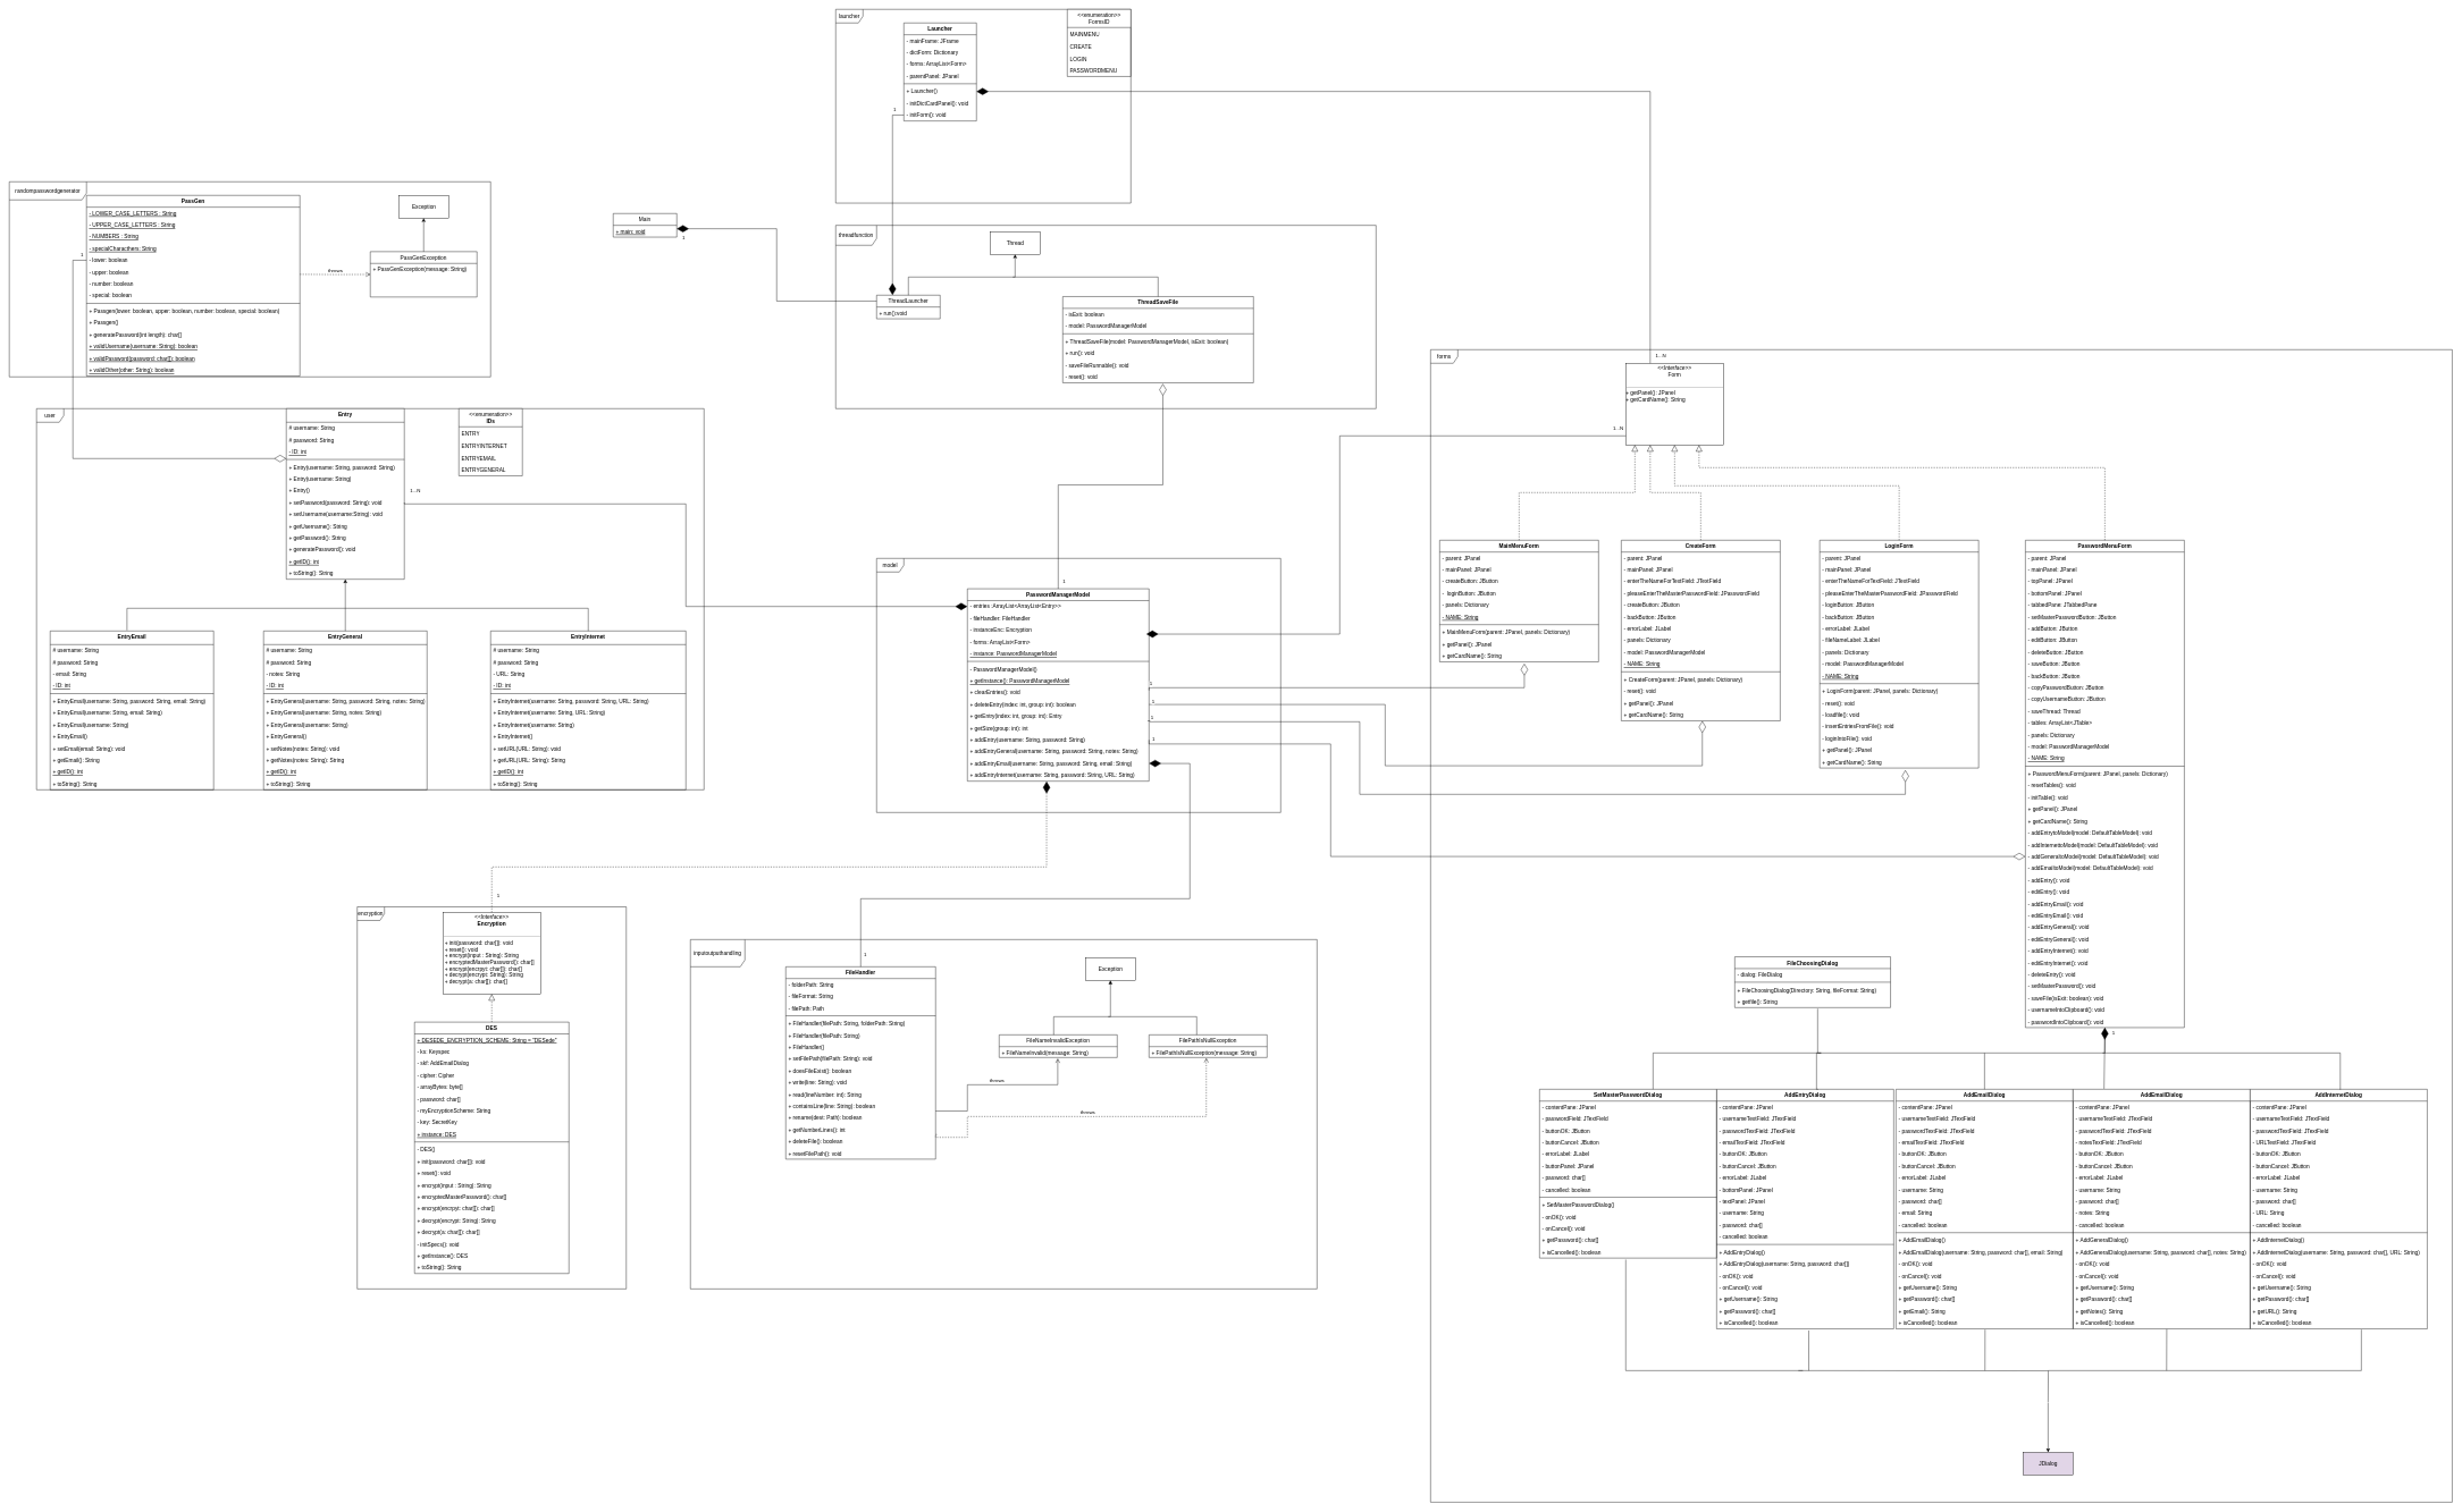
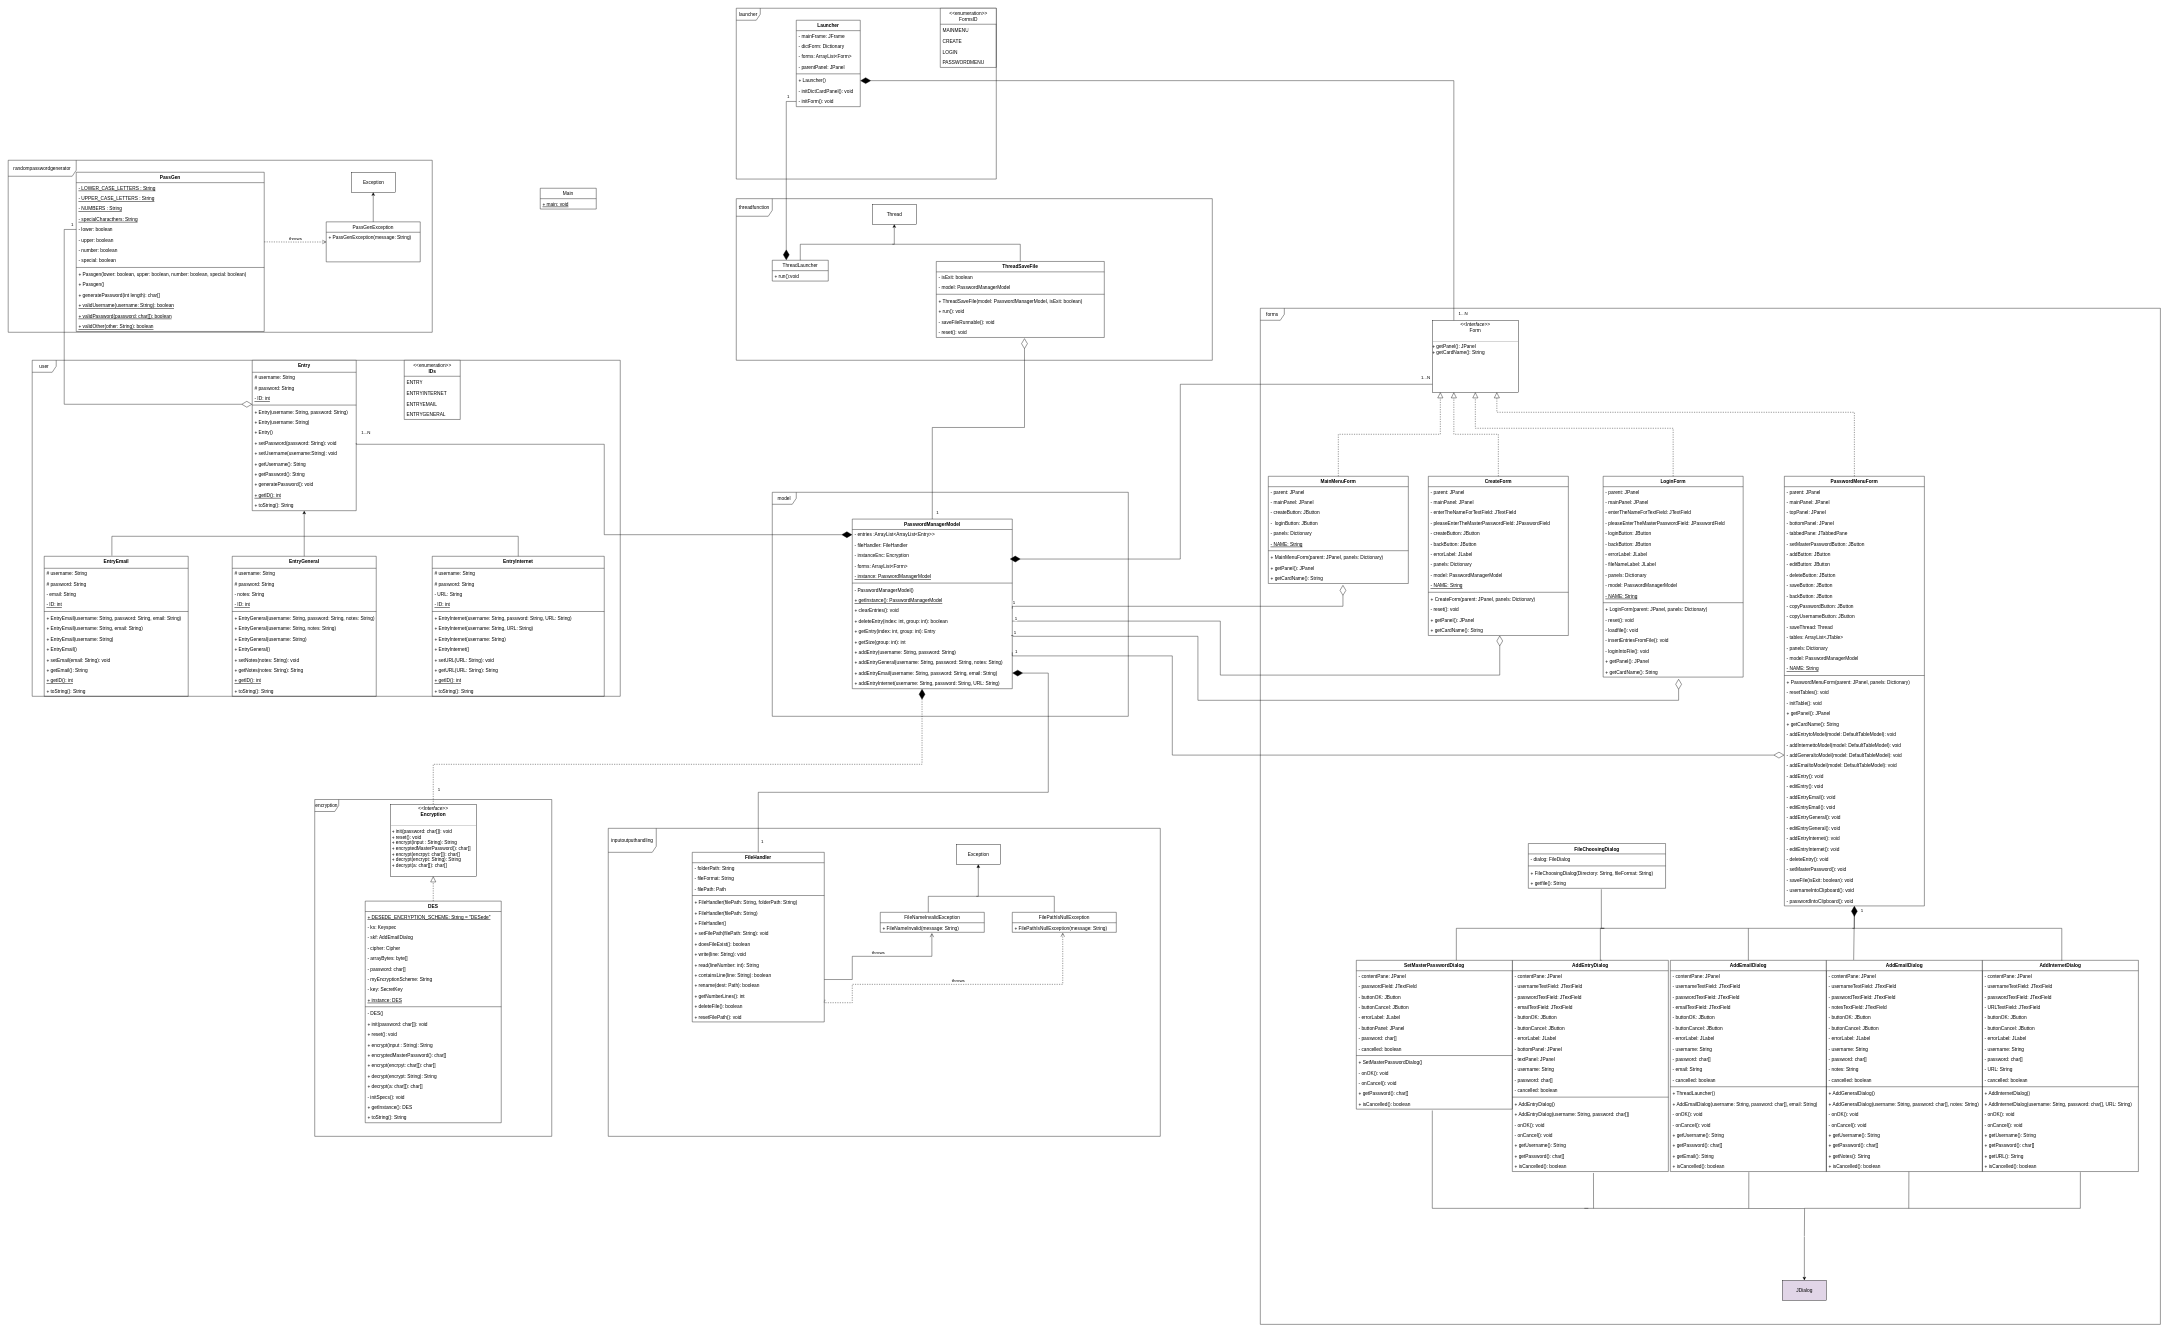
- <mxCell id="99" value="" style="endArrow=diamondThin;endFill=1;endSize=24;html=1;rounded=0;entryX=1;entryY=0.288;entryDx=0;entryDy=0;entryPerimeter=0;exitX=0;exitY=0.25;exitDx=0;exitDy=0;edgeStyle=orthogonalEdgeStyle;" parent="1" source="68" target="98" edge="1"><mxGeometry width="160" relative="1" as="geometry"><mxPoint x="1590" y="660" as="sourcePoint" /><mxPoint x="1750" y="660" as="targetPoint" /></mxGeometry></mxCell>
- <mxCell id="100" value="1" style="edgeLabel;html=1;align=center;verticalAlign=middle;resizable=0;points=[];" parent="99" vertex="1" connectable="0"><mxGeometry x="0.94" y="5" relative="1" as="geometry"><mxPoint x="-3" y="14" as="offset" /></mxGeometry></mxCell>
- <mxCell id="317" value="+ AddEmailDialog()" style="text;strokeColor=none;fillColor=none;align=left;verticalAlign=top;spacingLeft=4;spacingRight=4;overflow=hidden;rotatable=0;points=[[0,0.5],[1,0.5]];portConstraint=eastwest;" parent="304" vertex="1"><mxGeometry y="320" width="390" height="26" as="geometry" /></mxCell>
+ <mxCell id="317" value="+ ThreadLauncher()" style="text;strokeColor=none;fillColor=none;align=left;verticalAlign=top;spacingLeft=4;spacingRight=4;overflow=hidden;rotatable=0;points=[[0,0.5],[1,0.5]];portConstraint=eastwest;" parent="304" vertex="1"><mxGeometry y="320" width="390" height="26" as="geometry" /></mxCell>
